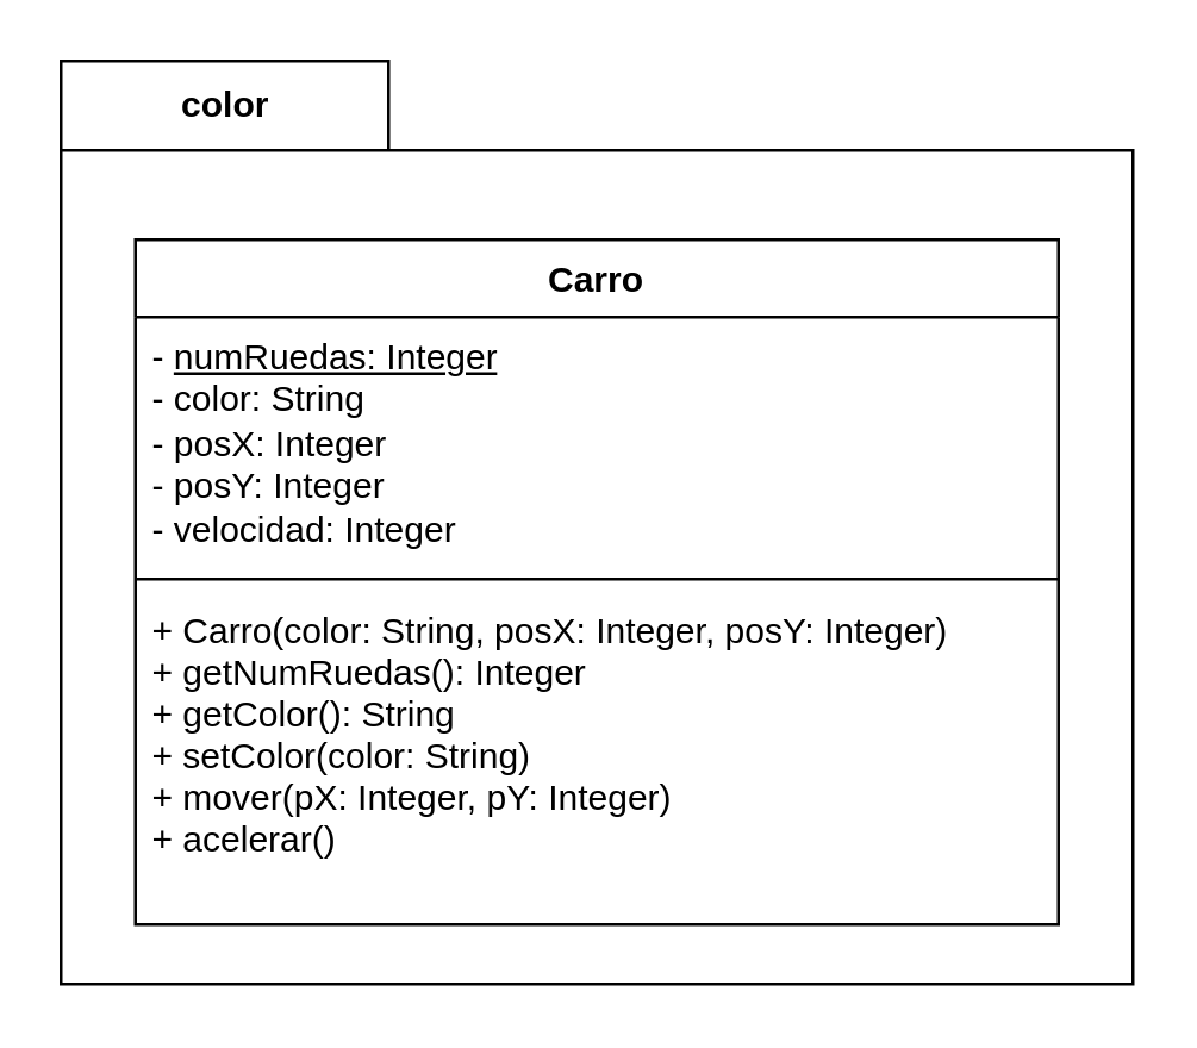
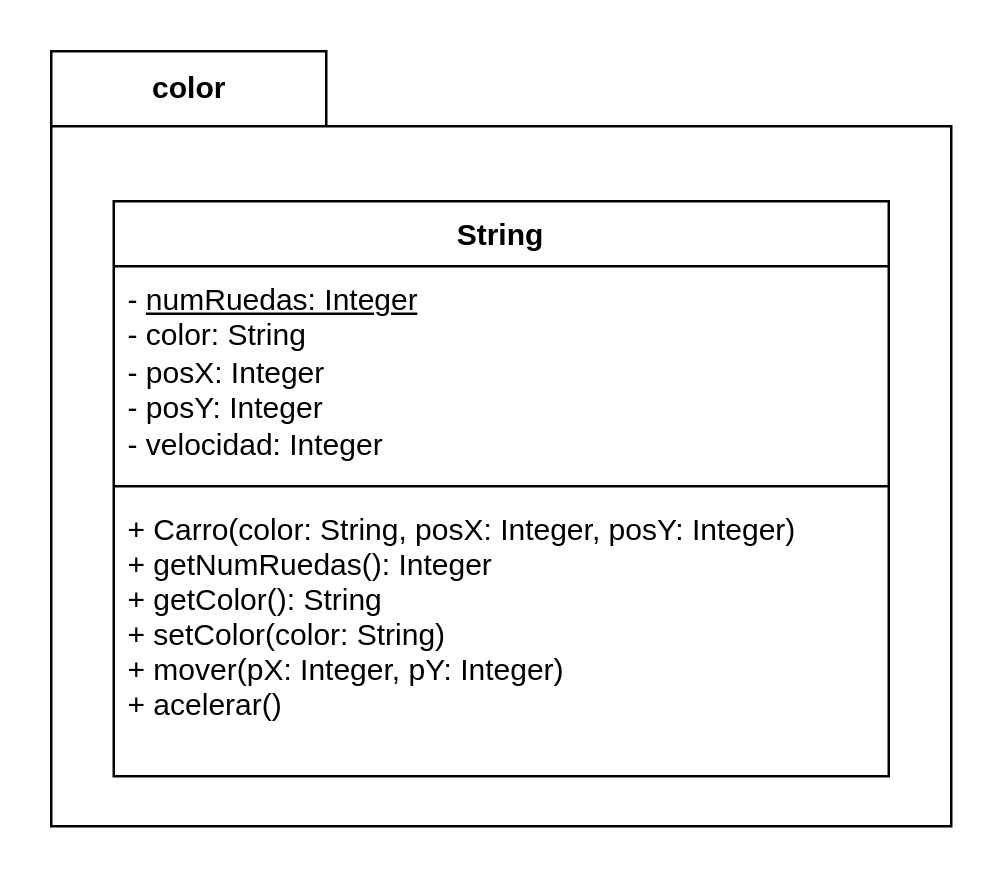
- <mxCell id="3" value="Carro" style="swimlane;fontStyle=1;align=center;verticalAlign=top;childLayout=stackLayout;horizontal=1;startSize=26;horizontalStack=0;resizeParent=1;resizeParentMax=0;resizeLast=0;collapsible=1;marginBottom=0;" vertex="1" parent="1"><mxGeometry x="45" y="80" width="310" height="230" as="geometry"><mxRectangle x="265" y="170" width="60" height="26" as="alternateBounds" /></mxGeometry></mxCell>
+ <mxCell id="3" value="String" style="swimlane;fontStyle=1;align=center;verticalAlign=top;childLayout=stackLayout;horizontal=1;startSize=26;horizontalStack=0;resizeParent=1;resizeParentMax=0;resizeLast=0;collapsible=1;marginBottom=0;" vertex="1" parent="1"><mxGeometry x="45" y="80" width="310" height="230" as="geometry"><mxRectangle x="265" y="170" width="60" height="26" as="alternateBounds" /></mxGeometry></mxCell>
